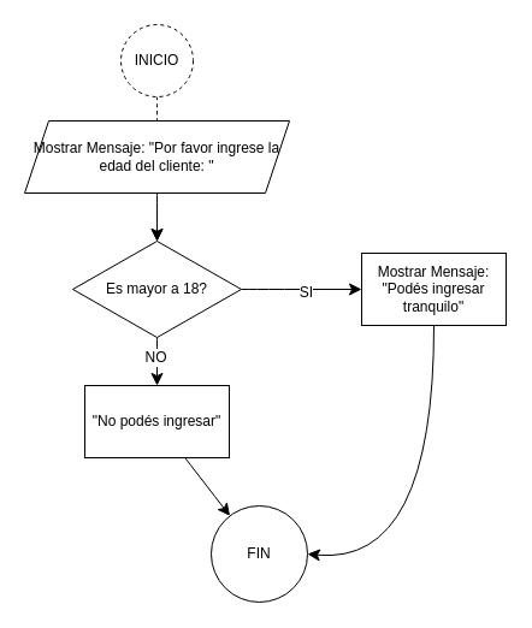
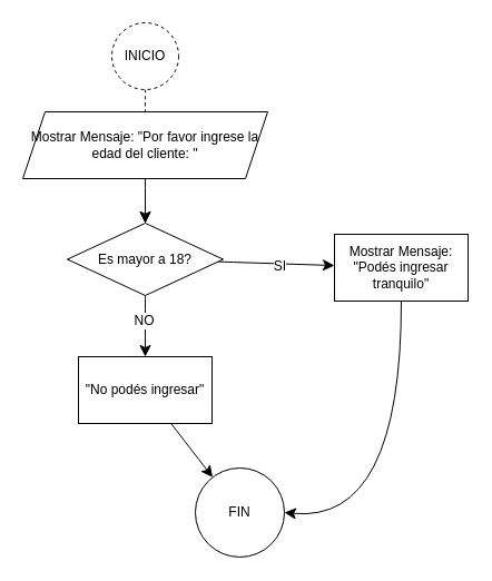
- <mxCell id="10" value="Es mayor a 18?" style="rhombus;whiteSpace=wrap;html=1;" vertex="1" parent="1"><mxGeometry x="60" y="200" width="140" height="80" as="geometry" /></mxCell>
+ <mxCell id="10" value="Es mayor a 18?" style="rhombus;whiteSpace=wrap;html=1;" vertex="1" parent="1"><mxGeometry x="60" y="200" width="140" height="65" as="geometry" /></mxCell>
